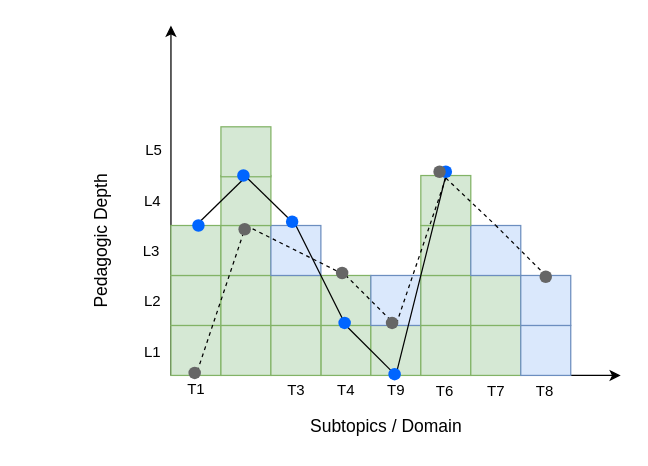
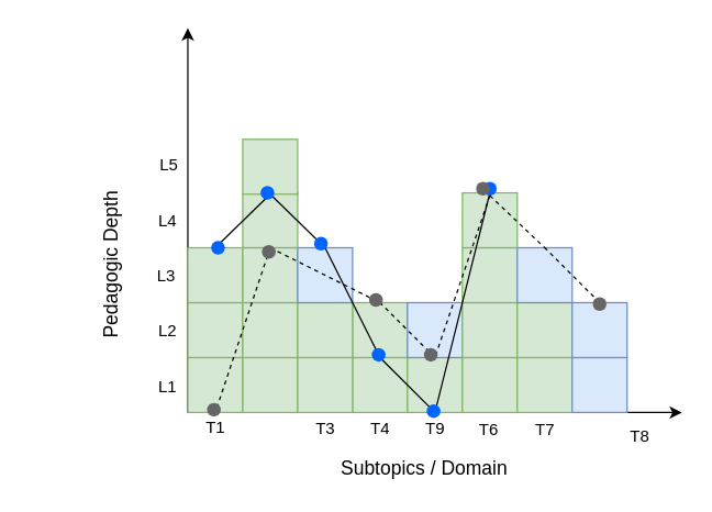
- <mxCell id="39" value="T8&lt;br&gt;" style="text;html=1;resizable=0;autosize=1;align=center;verticalAlign=middle;points=[];fillColor=none;strokeColor=none;rounded=0;" vertex="1" parent="1"><mxGeometry x="420" y="303" width="30" height="20" as="geometry" /></mxCell>
+ <mxCell id="39" value="T8&lt;br&gt;" style="text;html=1;resizable=0;autosize=1;align=center;verticalAlign=middle;points=[];fillColor=none;strokeColor=none;rounded=0;" vertex="1" parent="1"><mxGeometry x="450" y="308" width="30" height="20" as="geometry" /></mxCell>
